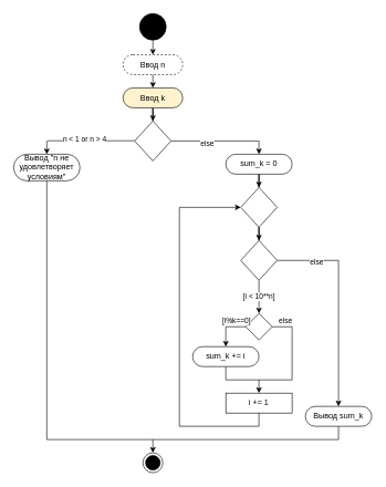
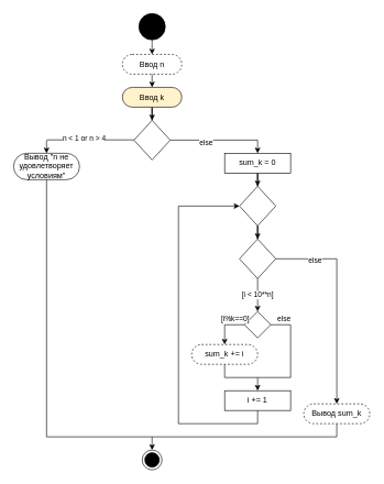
- <mxCell id="15" value="sum_k = 0" style="rounded=1;whiteSpace=wrap;html=1;arcSize=50;" vertex="1" parent="1"><mxGeometry x="340" y="232" width="100" height="30" as="geometry" /></mxCell>
+ <mxCell id="15" value="sum_k = 0" style="whiteSpace=wrap;html=1;arcSize=50;rounded=0;" vertex="1" parent="1"><mxGeometry x="340" y="232" width="100" height="30" as="geometry" /></mxCell>
- <mxCell id="33" value="sum_k += i" style="rounded=1;whiteSpace=wrap;html=1;arcSize=50;" vertex="1" parent="1"><mxGeometry x="290" y="522" width="100" height="30" as="geometry" /></mxCell>
+ <mxCell id="33" value="sum_k += i" style="rounded=1;whiteSpace=wrap;html=1;arcSize=50;dashed=1;" vertex="1" parent="1"><mxGeometry x="290" y="522" width="100" height="30" as="geometry" /></mxCell>
- <mxCell id="22" value="Вывод sum_k" style="rounded=1;whiteSpace=wrap;html=1;arcSize=50;" vertex="1" parent="1"><mxGeometry x="460" y="612" width="100" height="30" as="geometry" /></mxCell>
+ <mxCell id="22" value="Вывод sum_k" style="rounded=1;whiteSpace=wrap;html=1;arcSize=50;dashed=1;" vertex="1" parent="1"><mxGeometry x="460" y="612" width="100" height="30" as="geometry" /></mxCell>
